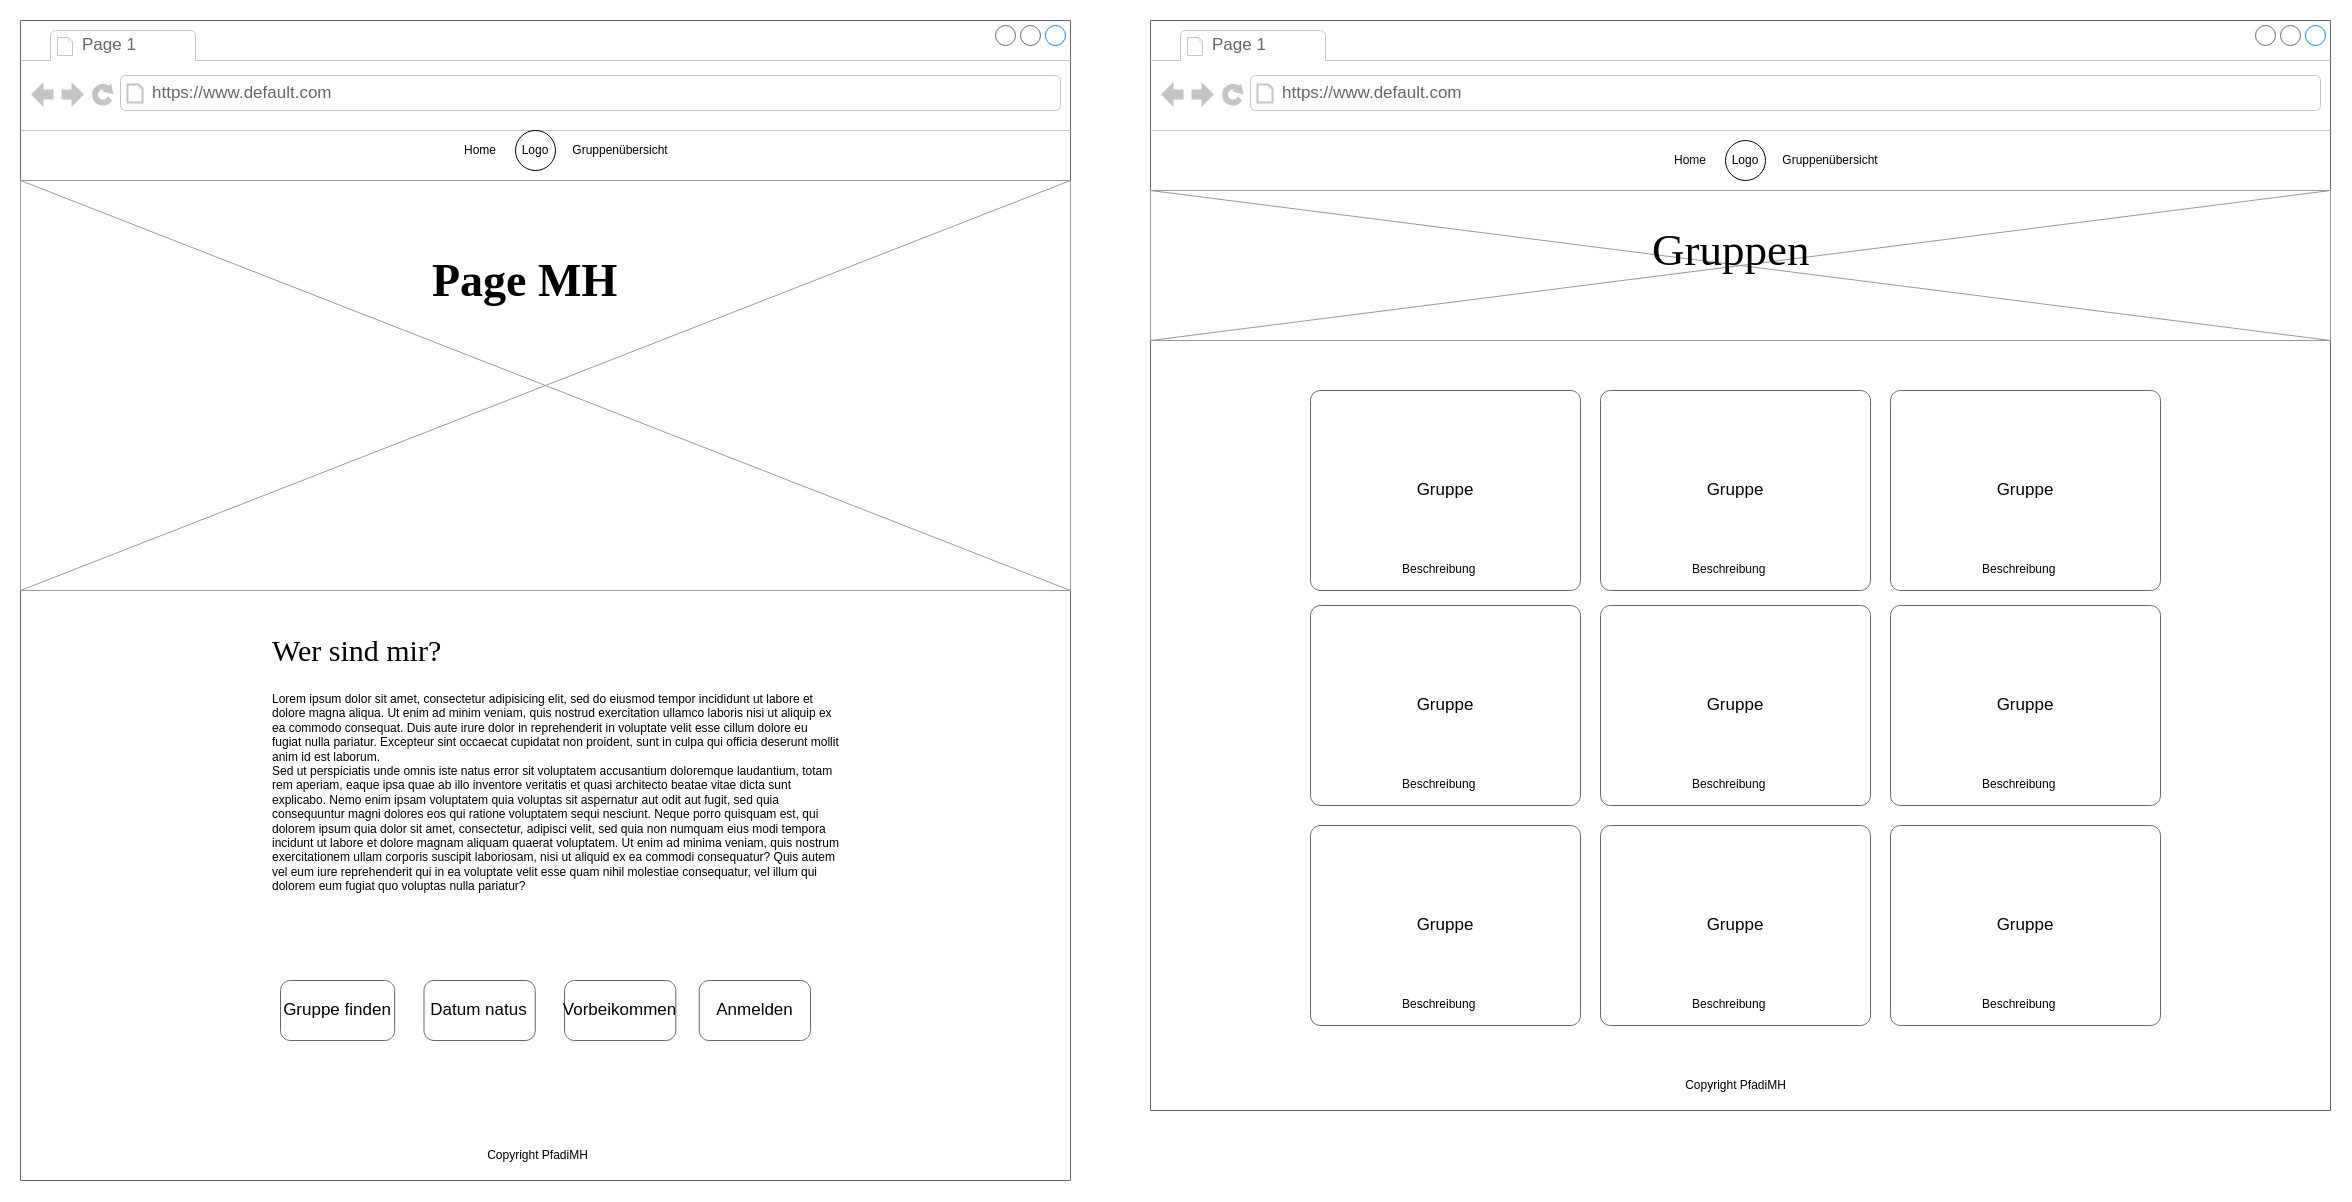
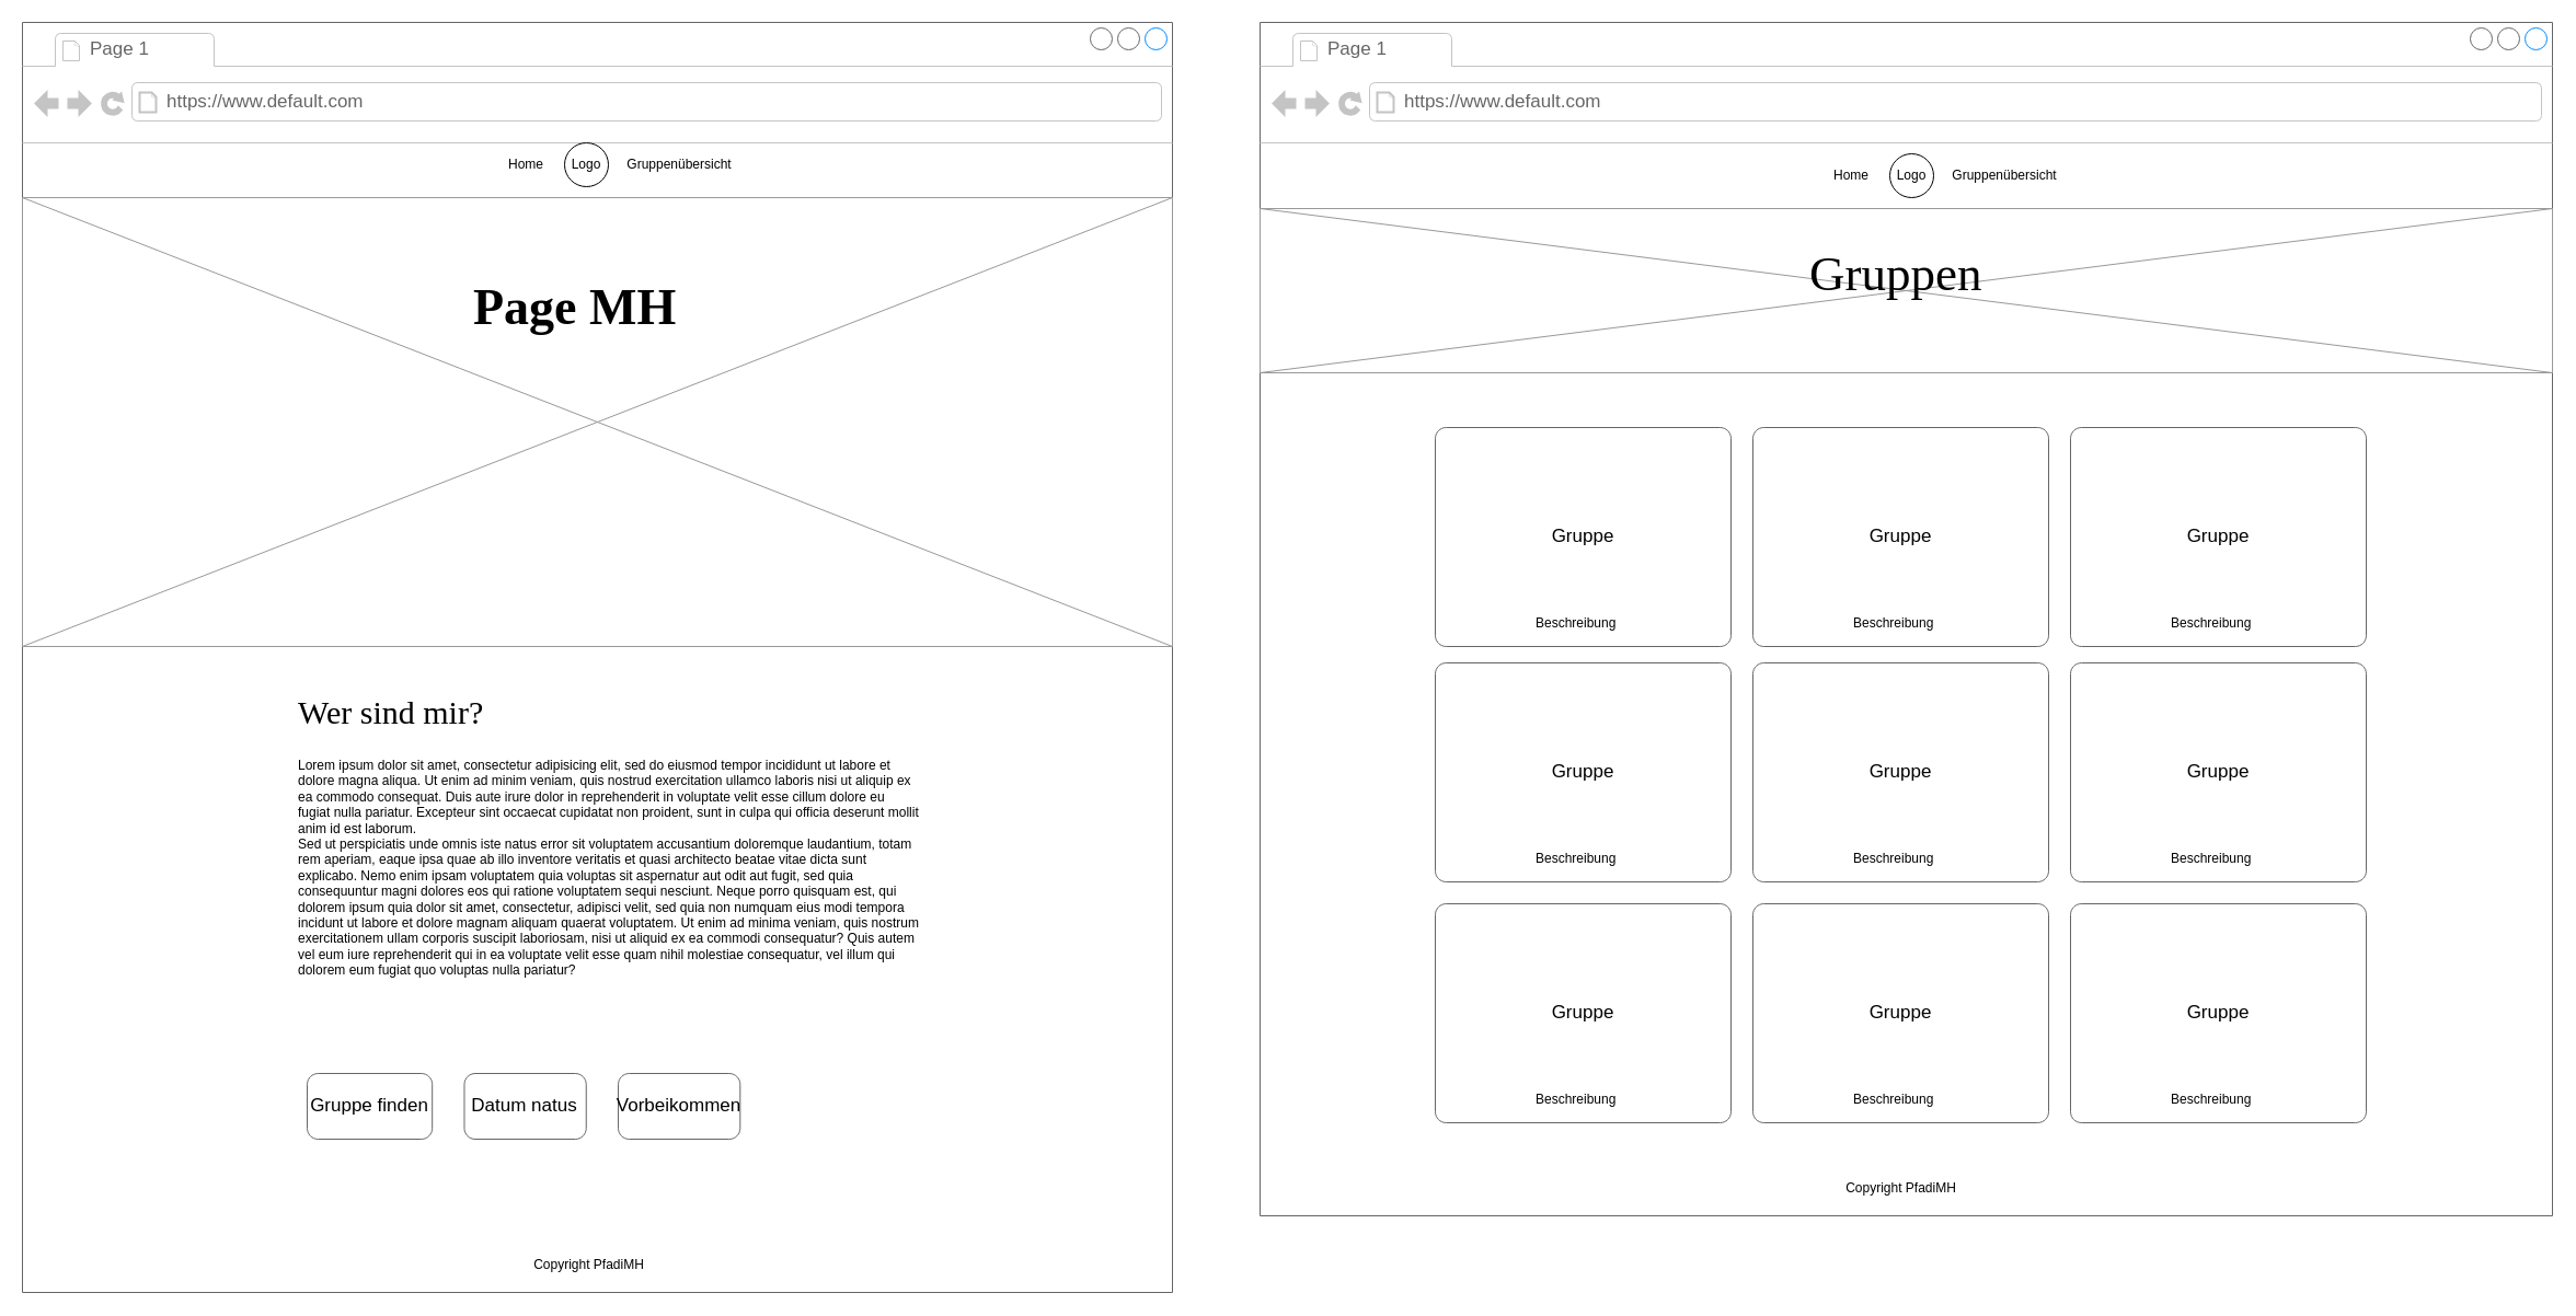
- <mxCell id="17" value="Anmelden" style="strokeWidth=1;shadow=0;dashed=0;align=center;html=1;shape=mxgraph.mockup.buttons.button;strokeColor=#666666;mainText=;buttonStyle=round;fontSize=17;fontStyle=0;fillColor=none;whiteSpace=wrap;rounded=0;labelBackgroundColor=none;" vertex="1" parent="13"><mxGeometry x="418.729" width="111.271" height="60" as="geometry" /></mxCell>
